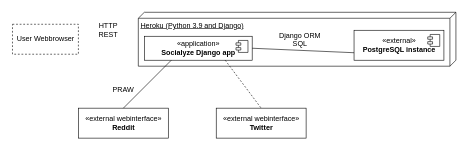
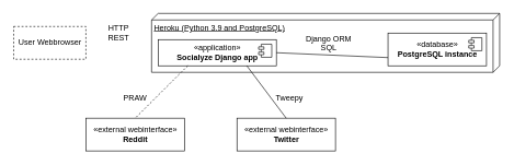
- <mxCell id="2" value="Heroku (Python 3.9 and Django)" style="verticalAlign=top;align=left;spacingTop=8;spacingLeft=2;spacingRight=12;shape=cube;size=10;direction=south;fontStyle=4;html=1;" vertex="1" parent="1"><mxGeometry x="230" y="20" width="530" height="90" as="geometry" /></mxCell>
+ <mxCell id="2" value="Heroku (Python 3.9 and PostgreSQL)" style="verticalAlign=top;align=left;spacingTop=8;spacingLeft=2;spacingRight=12;shape=cube;size=10;direction=south;fontStyle=4;html=1;" vertex="1" parent="1"><mxGeometry x="230" y="20" width="530" height="90" as="geometry" /></mxCell>
- <mxCell id="5" value="«external»&lt;br&gt;&lt;b&gt;PostgreSQL instance&lt;/b&gt;" style="html=1;dropTarget=0;" vertex="1" parent="1"><mxGeometry x="590" y="50" width="150" height="50" as="geometry" /></mxCell>
+ <mxCell id="5" value="«database»&lt;br&gt;&lt;b&gt;PostgreSQL instance&lt;/b&gt;" style="html=1;dropTarget=0;" vertex="1" parent="1"><mxGeometry x="590" y="50" width="150" height="50" as="geometry" /></mxCell>
- <mxCell id="16" value="" style="endArrow=none;html=1;exitX=0.75;exitY=1;exitDx=0;exitDy=0;entryX=0.5;entryY=0;entryDx=0;entryDy=0;dashed=1;" edge="1" parent="1" source="3" target="11"><mxGeometry width="50" height="50" relative="1" as="geometry"><mxPoint x="295" y="110" as="sourcePoint" /><mxPoint x="215" y="190" as="targetPoint" /></mxGeometry></mxCell>
+ <mxCell id="16" value="" style="endArrow=none;html=1;exitX=0.75;exitY=1;exitDx=0;exitDy=0;entryX=0.5;entryY=0;entryDx=0;entryDy=0;" edge="1" parent="1" source="3" target="11"><mxGeometry width="50" height="50" relative="1" as="geometry"><mxPoint x="295" y="110" as="sourcePoint" /><mxPoint x="215" y="190" as="targetPoint" /></mxGeometry></mxCell>
- <mxCell id="15" value="" style="endArrow=none;html=1;exitX=0.25;exitY=1;exitDx=0;exitDy=0;entryX=0.5;entryY=0;entryDx=0;entryDy=0;" edge="1" parent="1" source="3" target="10"><mxGeometry width="50" height="50" relative="1" as="geometry"><mxPoint x="430" y="260" as="sourcePoint" /><mxPoint x="480" y="210" as="targetPoint" /></mxGeometry></mxCell>
+ <mxCell id="15" value="" style="endArrow=none;html=1;exitX=0.25;exitY=1;exitDx=0;exitDy=0;entryX=0.5;entryY=0;entryDx=0;entryDy=0;dashed=1;" edge="1" parent="1" source="3" target="10"><mxGeometry width="50" height="50" relative="1" as="geometry"><mxPoint x="430" y="260" as="sourcePoint" /><mxPoint x="480" y="210" as="targetPoint" /></mxGeometry></mxCell>
+ <mxCell id="13" value="Tweepy" style="text;html=1;strokeColor=none;fillColor=none;align=center;verticalAlign=middle;whiteSpace=wrap;rounded=0;" vertex="1" parent="1"><mxGeometry x="420" y="140" width="40" height="20" as="geometry" /></mxCell>
